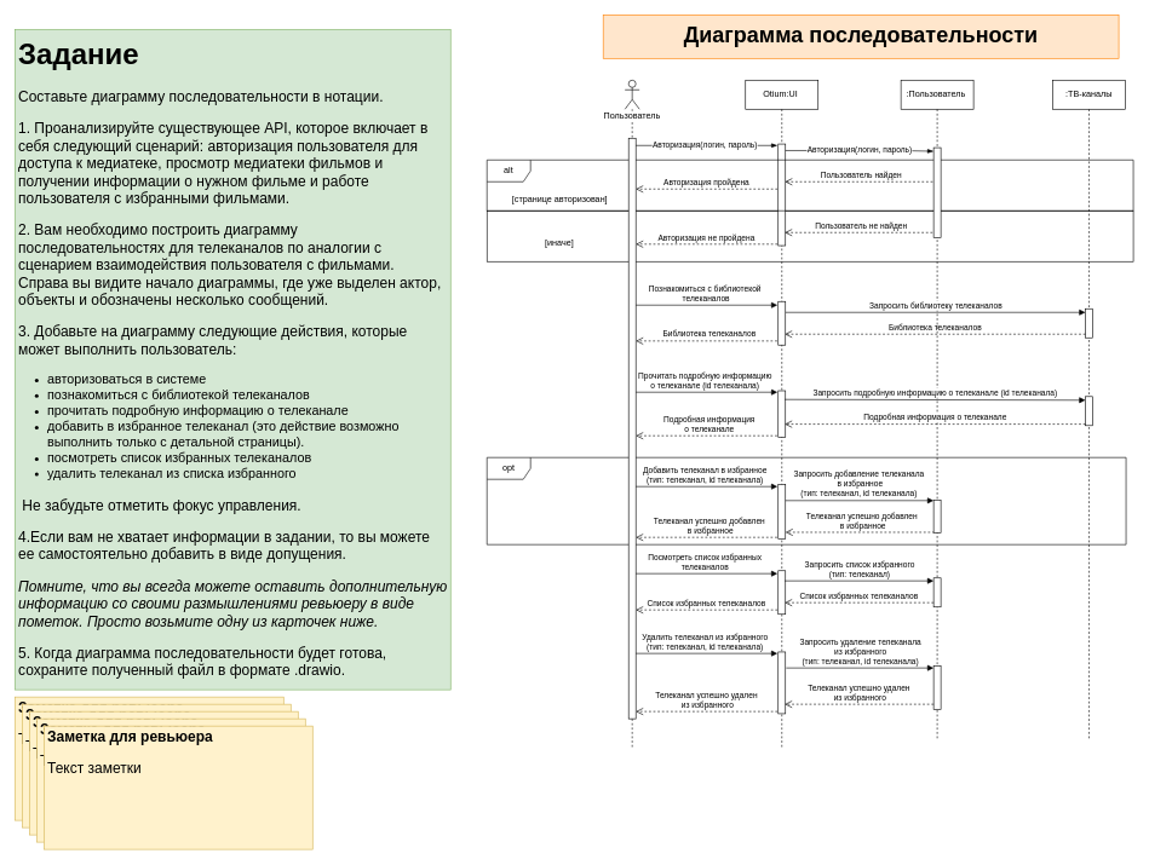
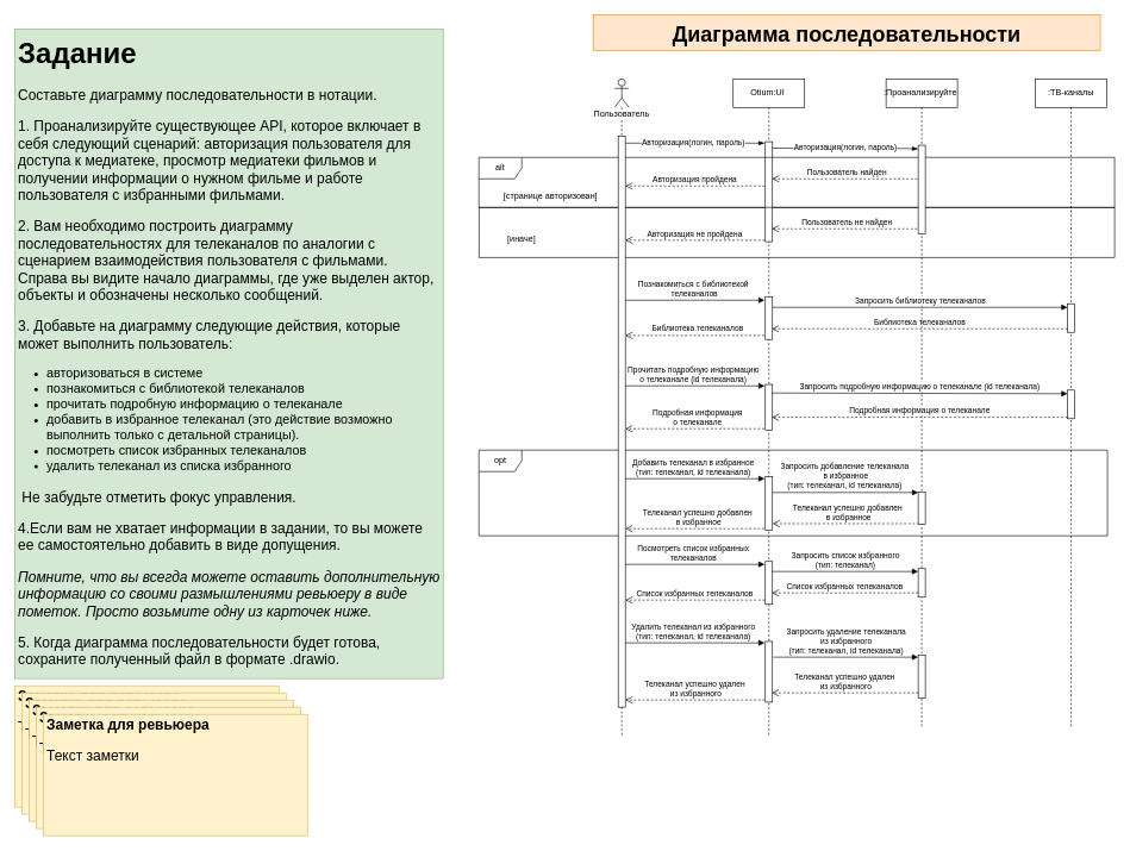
- <mxCell id="30" value="&lt;h1 style=&quot;font-size: 30px;&quot;&gt;&lt;span style=&quot;font-size: 30px;&quot;&gt;Диаграмма&amp;nbsp;последовательности&lt;/span&gt;&lt;/h1&gt;" style="text;html=1;strokeColor=#FF8000;fillColor=#FFE6CC;spacing=5;spacingTop=-20;whiteSpace=wrap;overflow=hidden;rounded=0;fontSize=30;align=center;" parent="1" vertex="1"><mxGeometry x="830" y="20" width="710" height="60" as="geometry" /></mxCell>
+ <mxCell id="30" value="&lt;h1 style=&quot;font-size: 30px;&quot;&gt;&lt;span style=&quot;font-size: 30px;&quot;&gt;Диаграмма&amp;nbsp;последовательности&lt;/span&gt;&lt;/h1&gt;" style="text;html=1;strokeColor=#FF8000;fillColor=#FFE6CC;spacing=5;spacingTop=-20;whiteSpace=wrap;overflow=hidden;rounded=0;fontSize=30;align=center;" parent="1" vertex="1"><mxGeometry x="830" y="20" width="710" height="50" as="geometry" /></mxCell>
- <mxCell id="26" value=":Пользователь&amp;nbsp;" style="shape=umlLifeline;perimeter=lifelinePerimeter;whiteSpace=wrap;html=1;container=1;collapsible=0;recursiveResize=0;outlineConnect=0;" parent="1" vertex="1"><mxGeometry x="1240" y="110" width="100" height="910" as="geometry" /></mxCell>
+ <mxCell id="26" value=":Проанализируйте&amp;nbsp;" style="shape=umlLifeline;perimeter=lifelinePerimeter;whiteSpace=wrap;html=1;container=1;collapsible=0;recursiveResize=0;outlineConnect=0;" parent="1" vertex="1"><mxGeometry x="1240" y="110" width="100" height="910" as="geometry" /></mxCell>
- <mxCell id="36" value="[иначе]" style="text;html=1;align=center;verticalAlign=middle;whiteSpace=wrap;rounded=0;" vertex="1" parent="1"><mxGeometry x="740" y="320" width="60" height="30" as="geometry" /></mxCell>
+ <mxCell id="36" value="[иначе]" style="text;html=1;align=center;verticalAlign=middle;whiteSpace=wrap;rounded=0;" vertex="1" parent="1"><mxGeometry x="700" y="320" width="60" height="30" as="geometry" /></mxCell>
